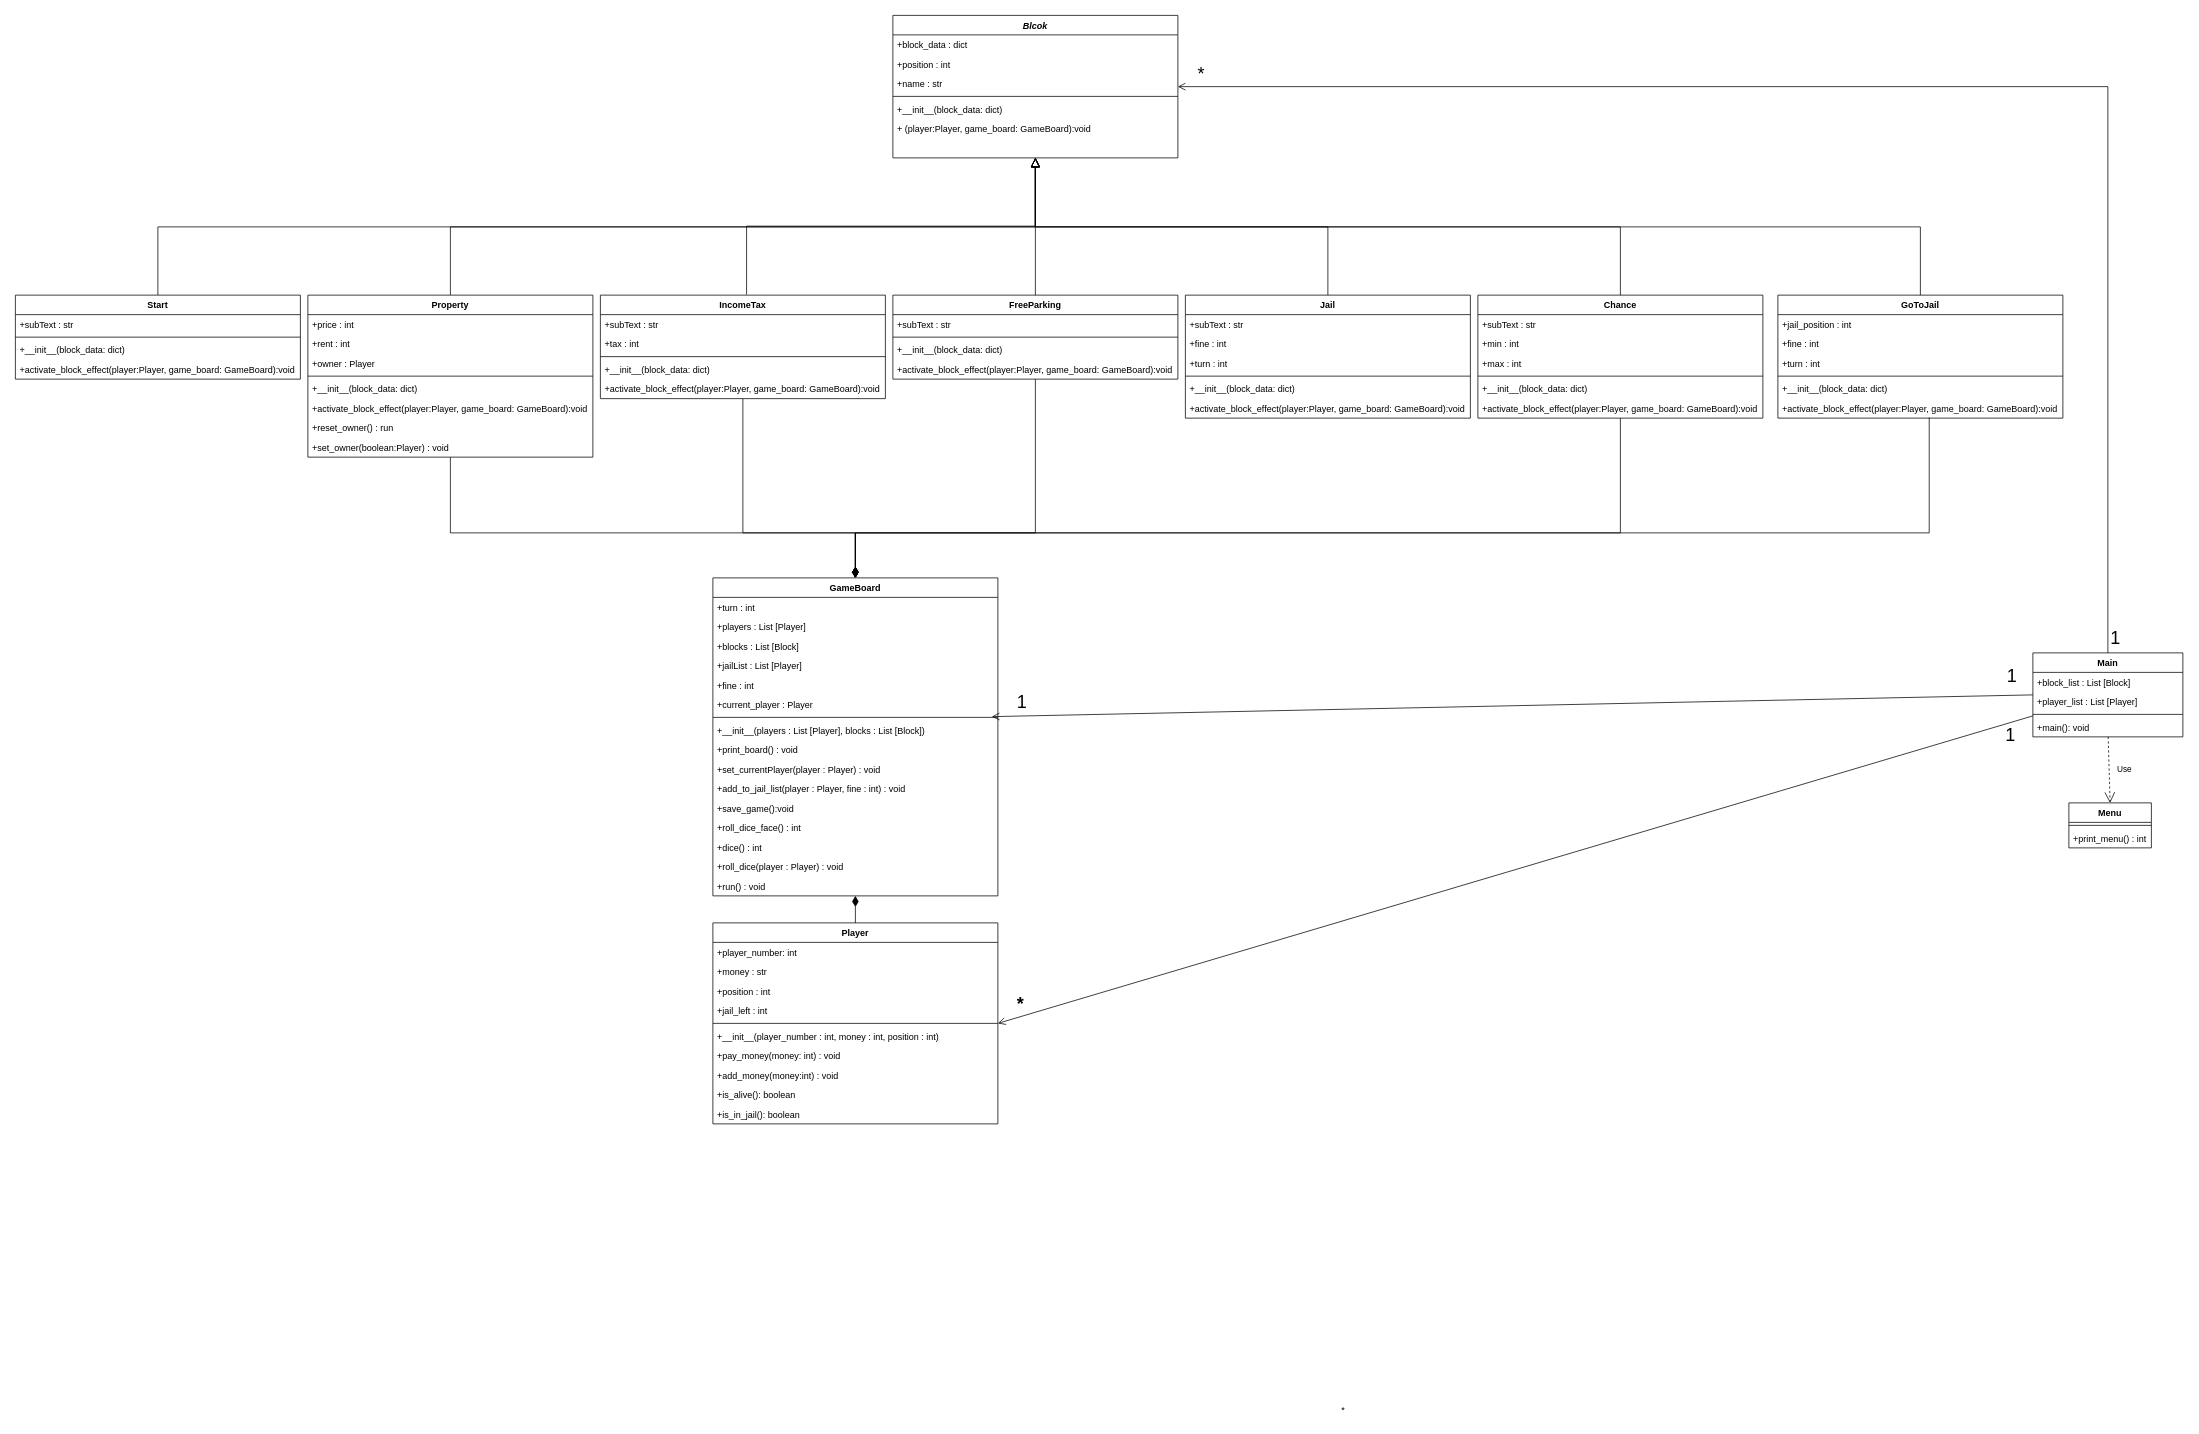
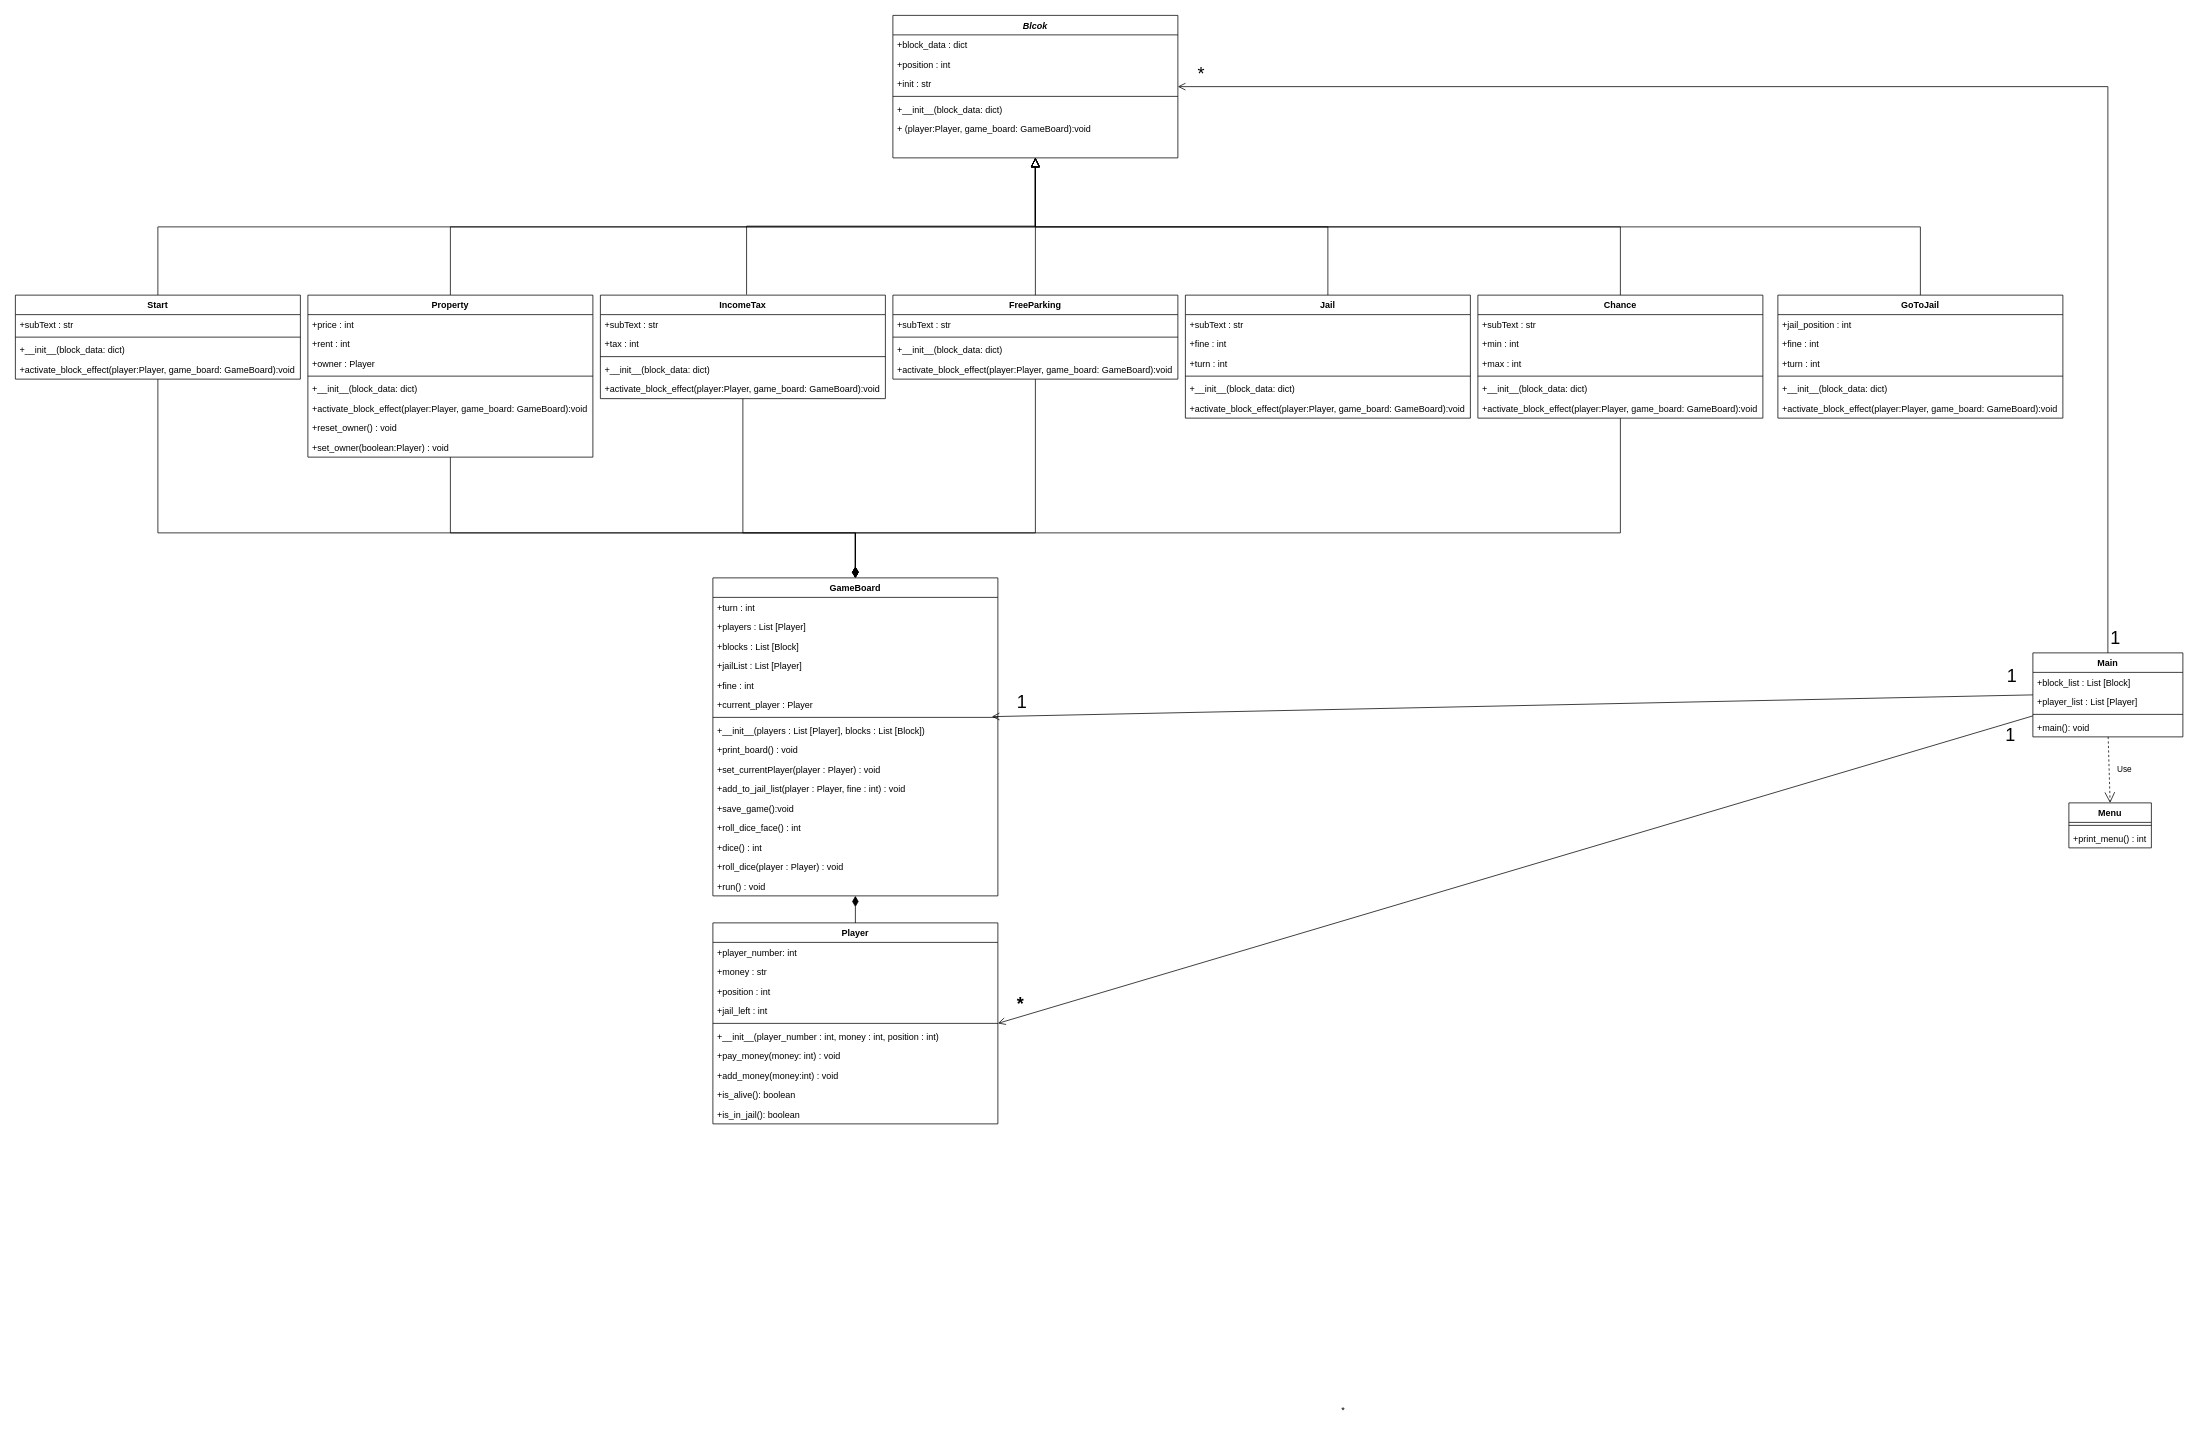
- <mxCell id="5" value="+name : str" style="text;align=left;verticalAlign=top;spacingLeft=4;spacingRight=4;overflow=hidden;rotatable=0;points=[[0,0.5],[1,0.5]];portConstraint=eastwest;" parent="2" vertex="1"><mxGeometry y="78" width="380" height="26" as="geometry" /></mxCell>
+ <mxCell id="5" value="+init : str" style="text;align=left;verticalAlign=top;spacingLeft=4;spacingRight=4;overflow=hidden;rotatable=0;points=[[0,0.5],[1,0.5]];portConstraint=eastwest;" parent="2" vertex="1"><mxGeometry y="78" width="380" height="26" as="geometry" /></mxCell>
- <mxCell id="23" value="+reset_owner() : run" style="text;align=left;verticalAlign=top;spacingLeft=4;spacingRight=4;overflow=hidden;rotatable=0;points=[[0,0.5],[1,0.5]];portConstraint=eastwest;" parent="16" vertex="1"><mxGeometry y="164" width="380" height="26" as="geometry" /></mxCell>
+ <mxCell id="23" value="+reset_owner() : void" style="text;align=left;verticalAlign=top;spacingLeft=4;spacingRight=4;overflow=hidden;rotatable=0;points=[[0,0.5],[1,0.5]];portConstraint=eastwest;" parent="16" vertex="1"><mxGeometry y="164" width="380" height="26" as="geometry" /></mxCell>
+ <mxCell id="90" value="" style="endArrow=none;html=1;endFill=0;startArrow=diamondThin;startFill=1;edgeStyle=elbowEdgeStyle;elbow=vertical;rounded=0;entryX=0.5;entryY=1;entryDx=0;entryDy=0;exitX=0.5;exitY=0;exitDx=0;exitDy=0;startSize=12;" parent="1" source="73" target="11" edge="1"><mxGeometry width="100" height="75" relative="1" as="geometry"><mxPoint x="970" y="490" as="sourcePoint" /><mxPoint x="970" y="410" as="targetPoint" /><Array as="points"><mxPoint x="1050" y="710" /></Array></mxGeometry></mxCell>
- <mxCell id="95" value="" style="endArrow=none;html=1;endFill=0;startArrow=diamondThin;startFill=1;edgeStyle=elbowEdgeStyle;elbow=vertical;rounded=0;entryX=0.531;entryY=0.995;entryDx=0;entryDy=0;exitX=0.5;exitY=0;exitDx=0;exitDy=0;startSize=12;entryPerimeter=0;" parent="1" source="73" target="50" edge="1"><mxGeometry width="100" height="75" relative="1" as="geometry"><mxPoint x="1540" y="610" as="sourcePoint" /><mxPoint x="1190" y="456" as="targetPoint" /><Array as="points"><mxPoint x="1280" y="710" /><mxPoint x="1310" y="880" /></Array></mxGeometry></mxCell>
